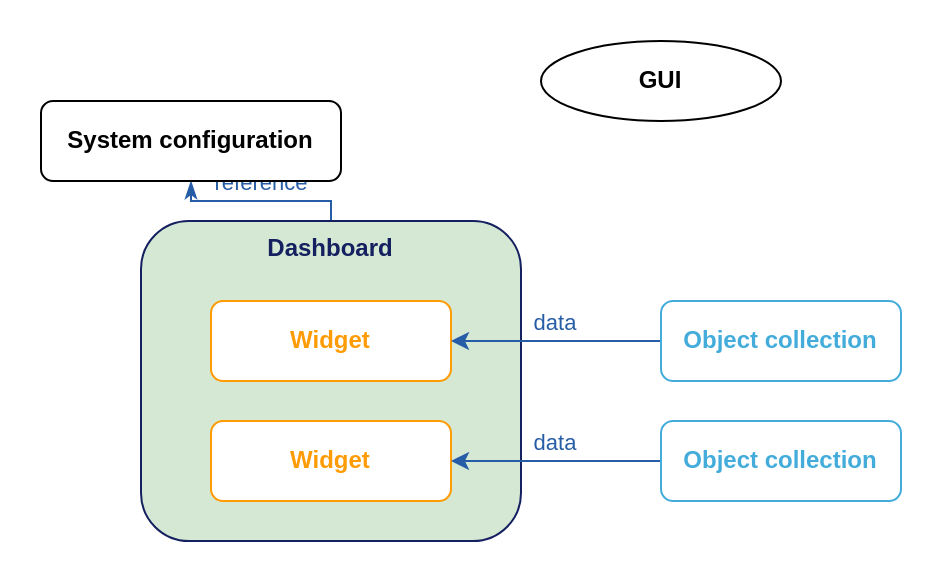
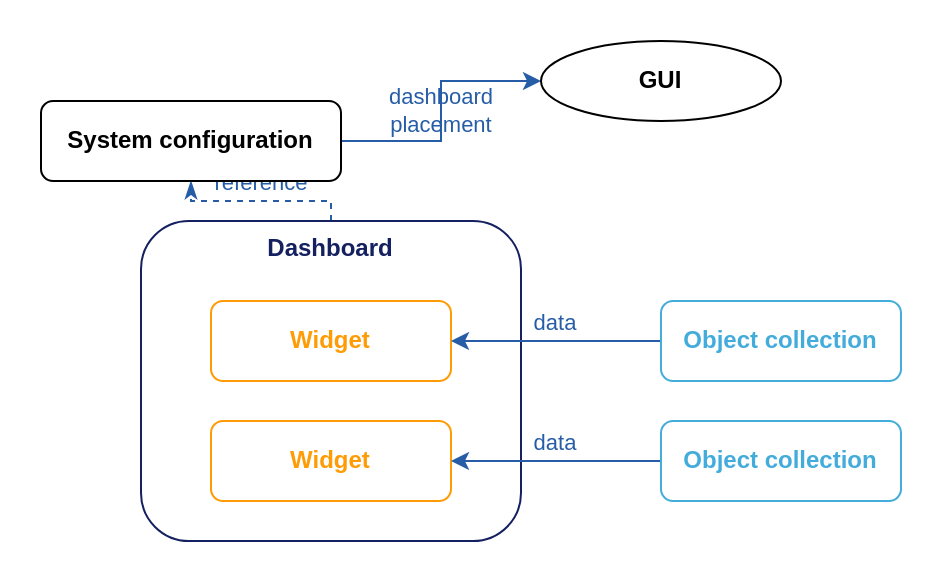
+ <mxCell id="10" value="&lt;div&gt;dashboard&lt;/div&gt;&lt;div&gt;placement&lt;/div&gt;" style="edgeStyle=orthogonalEdgeStyle;curved=0;rounded=0;html=1;exitX=1;exitY=0.5;exitDx=0;exitDy=0;entryX=0;entryY=0.5;entryDx=0;entryDy=0;endArrow=classic;fillColor=#265DA6;strokeColor=#265DA6;endFill=1;labelPosition=center;verticalLabelPosition=middle;align=center;verticalAlign=middle;fontColor=#265DA6;labelBackgroundColor=none;" edge="1" parent="1" source="11" target="12"><mxGeometry x="0.004" relative="1" as="geometry"><mxPoint as="offset" /></mxGeometry></mxCell>
- <mxCell id="2" value="reference" style="edgeStyle=orthogonalEdgeStyle;curved=0;rounded=0;html=1;exitX=0.5;exitY=0;exitDx=0;exitDy=0;entryX=0.5;entryY=1;entryDx=0;entryDy=0;endArrow=classicThin;endFill=1;fillColor=#265DA6;strokeColor=#265DA6;labelPosition=center;verticalLabelPosition=top;align=center;verticalAlign=bottom;fontColor=#265DA6;" edge="1" parent="1" source="3" target="11"><mxGeometry relative="1" as="geometry" /></mxCell>
+ <mxCell id="2" value="reference" style="edgeStyle=orthogonalEdgeStyle;curved=0;rounded=0;html=1;exitX=0.5;exitY=0;exitDx=0;exitDy=0;entryX=0.5;entryY=1;entryDx=0;entryDy=0;endArrow=classicThin;endFill=1;fillColor=#265DA6;strokeColor=#265DA6;labelPosition=center;verticalLabelPosition=top;align=center;verticalAlign=bottom;fontColor=#265DA6;dashed=1;" edge="1" parent="1" source="3" target="11"><mxGeometry relative="1" as="geometry" /></mxCell>
- <mxCell id="3" value="Dashboard" style="rounded=1;whiteSpace=wrap;html=1;fillColor=#d5e8d4;fontColor=#14205F;strokeColor=#14205F;fontStyle=1;verticalAlign=top;" vertex="1" parent="1"><mxGeometry x="70" y="110" width="190" height="160" as="geometry" /></mxCell>
+ <mxCell id="3" value="Dashboard" style="rounded=1;whiteSpace=wrap;html=1;fillColor=#ffffff;fontColor=#14205F;strokeColor=#14205F;fontStyle=1;verticalAlign=top;" vertex="1" parent="1"><mxGeometry x="70" y="110" width="190" height="160" as="geometry" /></mxCell>
